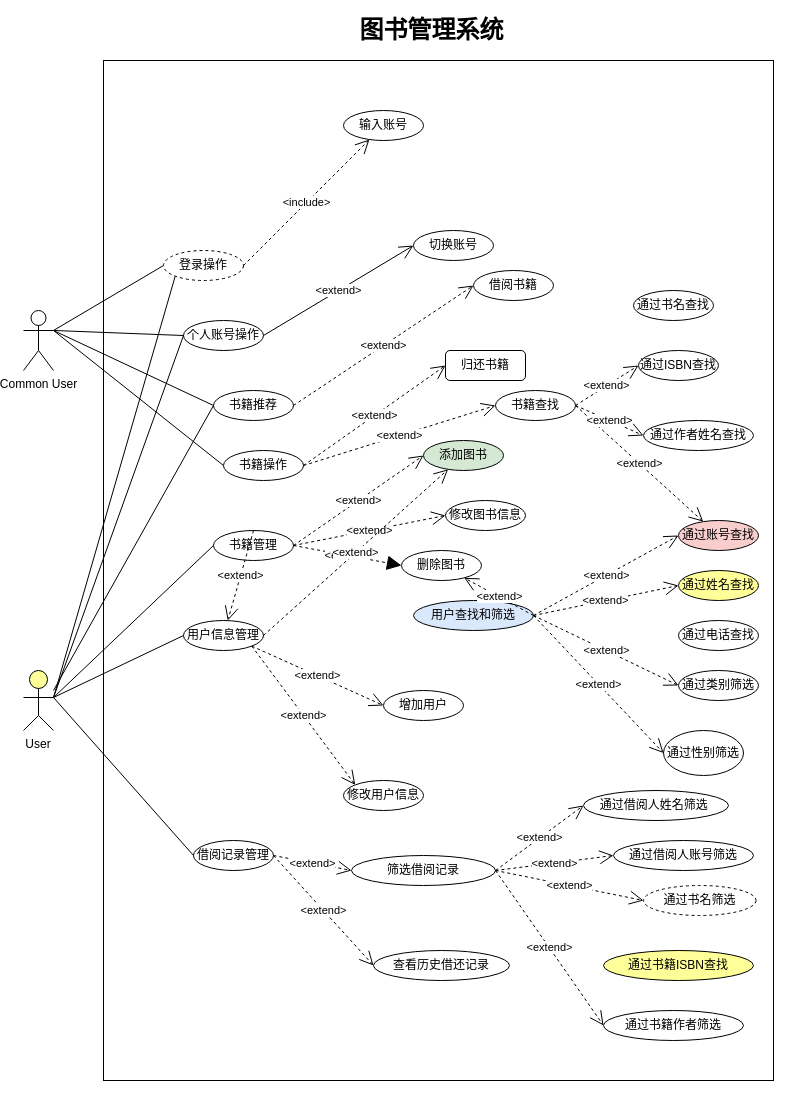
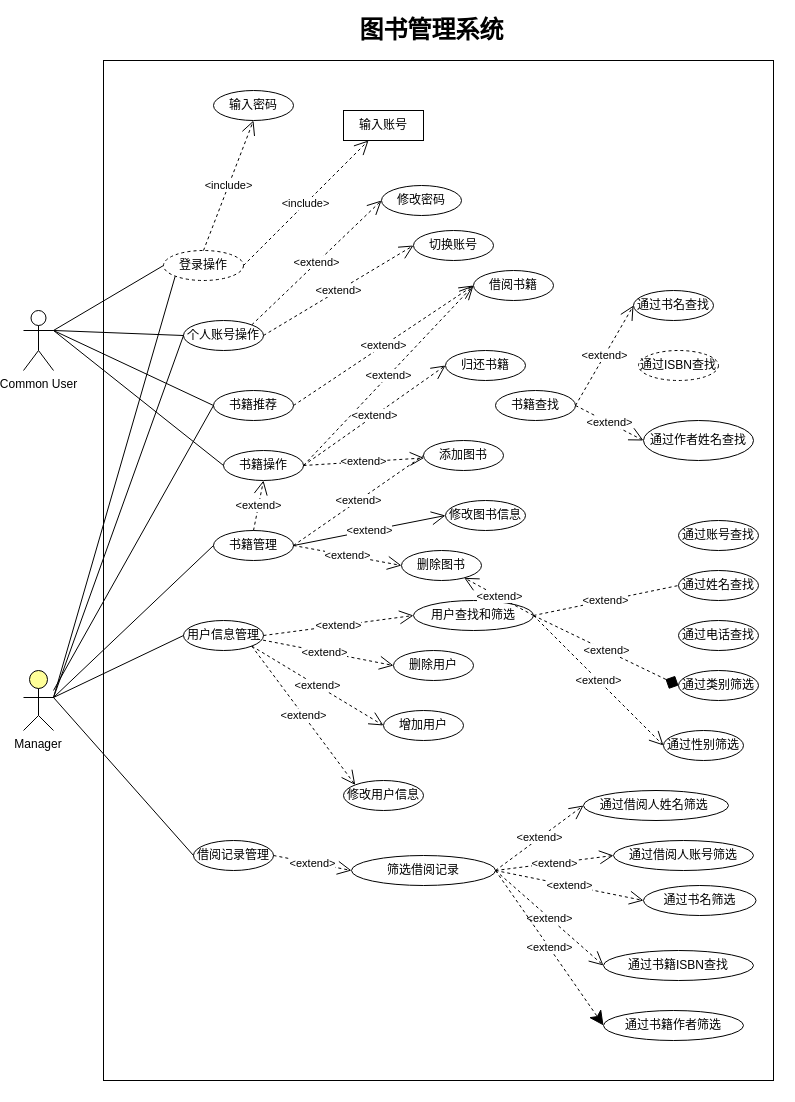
+ <mxCell id="5" value="输入密码" style="ellipse;whiteSpace=wrap;html=1;" parent="1" vertex="1"><mxGeometry x="210" y="90" width="80" height="30" as="geometry" /></mxCell>
- <mxCell id="6" value="输入账号" style="ellipse;whiteSpace=wrap;html=1;" parent="1" vertex="1"><mxGeometry x="340" y="110" width="80" height="30" as="geometry" /></mxCell>
+ <mxCell id="6" value="输入账号" style="whiteSpace=wrap;html=1;rounded=0;" parent="1" vertex="1"><mxGeometry x="340" y="110" width="80" height="30" as="geometry" /></mxCell>
+ <mxCell id="9" value="&amp;lt;include&amp;gt;" style="endArrow=open;endSize=12;dashed=1;html=1;entryX=0.5;entryY=1;entryDx=0;entryDy=0;exitX=0.5;exitY=0;exitDx=0;exitDy=0;" parent="1" source="4" target="5" edge="1"><mxGeometry width="160" relative="1" as="geometry"><mxPoint x="196.824" y="303.873" as="sourcePoint" /><mxPoint x="263.139" y="276.115" as="targetPoint" /></mxGeometry></mxCell>
+ <mxCell id="12" value="修改密码" style="ellipse;whiteSpace=wrap;html=1;" parent="1" vertex="1"><mxGeometry x="378" y="185" width="80" height="30" as="geometry" /></mxCell>
+ <mxCell id="14" value="&amp;lt;extend&amp;gt;" style="endArrow=open;endSize=12;dashed=1;html=1;exitX=1;exitY=0;exitDx=0;exitDy=0;entryX=0;entryY=0.5;entryDx=0;entryDy=0;" parent="1" source="11" target="12" edge="1"><mxGeometry width="160" relative="1" as="geometry"><mxPoint x="270" y="400" as="sourcePoint" /><mxPoint x="356.527" y="309.123" as="targetPoint" /></mxGeometry></mxCell>
- <mxCell id="15" value="&amp;lt;extend&amp;gt;" style="endArrow=open;endSize=12;dashed=0;html=1;exitX=1;exitY=0.5;exitDx=0;exitDy=0;entryX=0;entryY=0.5;entryDx=0;entryDy=0;" parent="1" source="11" target="13" edge="1"><mxGeometry width="160" relative="1" as="geometry"><mxPoint x="230" y="355" as="sourcePoint" /><mxPoint x="316.527" y="264.123" as="targetPoint" /></mxGeometry></mxCell>
+ <mxCell id="15" value="&amp;lt;extend&amp;gt;" style="endArrow=open;endSize=12;dashed=1;html=1;exitX=1;exitY=0.5;exitDx=0;exitDy=0;entryX=0;entryY=0.5;entryDx=0;entryDy=0;" parent="1" source="11" target="13" edge="1"><mxGeometry width="160" relative="1" as="geometry"><mxPoint x="230" y="355" as="sourcePoint" /><mxPoint x="316.527" y="264.123" as="targetPoint" /></mxGeometry></mxCell>
- <mxCell id="23" value="归还书籍" style="whiteSpace=wrap;html=1;rounded=1;" parent="1" vertex="1"><mxGeometry x="442" y="350" width="80" height="30" as="geometry" /></mxCell>
+ <mxCell id="23" value="归还书籍" style="ellipse;whiteSpace=wrap;html=1;" parent="1" vertex="1"><mxGeometry x="442" y="350" width="80" height="30" as="geometry" /></mxCell>
- <mxCell id="30" value="通过ISBN查找" style="ellipse;whiteSpace=wrap;html=1;" parent="1" vertex="1"><mxGeometry x="635" y="350" width="80" height="30" as="geometry" /></mxCell>
+ <mxCell id="30" value="通过ISBN查找" style="ellipse;whiteSpace=wrap;html=1;dashed=1;" parent="1" vertex="1"><mxGeometry x="635" y="350" width="80" height="30" as="geometry" /></mxCell>
+ <mxCell id="25" value="&amp;lt;extend&amp;gt;" style="endArrow=open;endSize=12;dashed=1;html=1;exitX=1;exitY=0.5;exitDx=0;exitDy=0;entryX=0;entryY=0.5;entryDx=0;entryDy=0;" parent="1" source="18" target="24" edge="1"><mxGeometry width="160" relative="1" as="geometry"><mxPoint x="274" y="405" as="sourcePoint" /><mxPoint x="384" y="315" as="targetPoint" /></mxGeometry></mxCell>
- <mxCell id="33" value="&amp;lt;extend&amp;gt;" style="endArrow=open;endSize=12;dashed=1;html=1;exitX=1;exitY=0.5;exitDx=0;exitDy=0;entryX=0;entryY=0.5;entryDx=0;entryDy=0;" parent="1" source="22" target="30" edge="1"><mxGeometry width="160" relative="1" as="geometry"><mxPoint x="460" y="455" as="sourcePoint" /><mxPoint x="525" y="415" as="targetPoint" /></mxGeometry></mxCell>
- <mxCell id="26" value="&amp;lt;extend&amp;gt;" style="endArrow=open;endSize=12;dashed=1;html=1;exitX=1;exitY=0.5;exitDx=0;exitDy=0;entryX=0;entryY=0.5;entryDx=0;entryDy=0;" parent="1" source="18" target="22" edge="1"><mxGeometry width="160" relative="1" as="geometry"><mxPoint x="230" y="480" as="sourcePoint" /><mxPoint x="330" y="400" as="targetPoint" /></mxGeometry></mxCell>
+ <mxCell id="26" value="&amp;lt;extend&amp;gt;" style="endArrow=open;endSize=12;dashed=1;html=1;exitX=1;exitY=0.5;exitDx=0;exitDy=0;" parent="1" source="18" target="38" edge="1"><mxGeometry width="160" relative="1" as="geometry"><mxPoint x="230" y="480" as="sourcePoint" /><mxPoint x="330" y="400" as="targetPoint" /></mxGeometry></mxCell>
- <mxCell id="31" value="通过作者姓名查找" style="ellipse;whiteSpace=wrap;html=1;" parent="1" vertex="1"><mxGeometry x="640" y="420" width="110" height="30" as="geometry" /></mxCell>
+ <mxCell id="31" value="通过作者姓名查找" style="ellipse;whiteSpace=wrap;html=1;" parent="1" vertex="1"><mxGeometry x="640" y="420" width="110" height="40" as="geometry" /></mxCell>
- <mxCell id="38" value="添加图书" style="ellipse;whiteSpace=wrap;html=1;fillColor=#d5e8d4;" parent="1" vertex="1"><mxGeometry x="420" y="440" width="80" height="30" as="geometry" /></mxCell>
+ <mxCell id="38" value="添加图书" style="ellipse;whiteSpace=wrap;html=1;" parent="1" vertex="1"><mxGeometry x="420" y="440" width="80" height="30" as="geometry" /></mxCell>
- <mxCell id="42" value="&amp;lt;extend&amp;gt;" style="endArrow=open;endSize=12;dashed=1;html=1;exitX=1;exitY=0.5;exitDx=0;exitDy=0;entryX=0;entryY=0.5;entryDx=0;entryDy=0;" parent="1" source="21" target="38" edge="1"><mxGeometry width="160" relative="1" as="geometry"><mxPoint x="270" y="435" as="sourcePoint" /><mxPoint x="300" y="490" as="targetPoint" /></mxGeometry></mxCell>
+ <mxCell id="42" value="&amp;lt;extend&amp;gt;" style="endArrow=none;endSize=12;dashed=1;html=1;exitX=1;exitY=0.5;exitDx=0;exitDy=0;entryX=0;entryY=0.5;entryDx=0;entryDy=0;" parent="1" source="21" target="38" edge="1"><mxGeometry width="160" relative="1" as="geometry"><mxPoint x="270" y="435" as="sourcePoint" /><mxPoint x="300" y="490" as="targetPoint" /></mxGeometry></mxCell>
- <mxCell id="32" value="&amp;lt;extend&amp;gt;" style="endArrow=open;endSize=12;dashed=1;html=1;exitX=1;exitY=0.5;exitDx=0;exitDy=0;" parent="1" source="22" target="55" edge="1"><mxGeometry width="160" relative="1" as="geometry"><mxPoint x="450" y="460" as="sourcePoint" /><mxPoint x="570" y="490" as="targetPoint" /></mxGeometry></mxCell>
+ <mxCell id="32" value="&amp;lt;extend&amp;gt;" style="endArrow=open;endSize=12;dashed=1;html=1;exitX=1;exitY=0.5;exitDx=0;exitDy=0;entryX=0;entryY=0.5;entryDx=0;entryDy=0;" parent="1" source="22" target="29" edge="1"><mxGeometry width="160" relative="1" as="geometry"><mxPoint x="450" y="460" as="sourcePoint" /><mxPoint x="570" y="490" as="targetPoint" /></mxGeometry></mxCell>
- <mxCell id="43" value="&amp;lt;extend&amp;gt;" style="endArrow=open;endSize=12;dashed=1;html=1;exitX=1;exitY=0.5;exitDx=0;exitDy=0;entryX=0;entryY=0.5;entryDx=0;entryDy=0;" parent="1" source="21" target="39" edge="1"><mxGeometry width="160" relative="1" as="geometry"><mxPoint x="260" y="555" as="sourcePoint" /><mxPoint x="380" y="510" as="targetPoint" /></mxGeometry></mxCell>
+ <mxCell id="43" value="&amp;lt;extend&amp;gt;" style="endArrow=open;endSize=12;dashed=0;html=1;exitX=1;exitY=0.5;exitDx=0;exitDy=0;entryX=0;entryY=0.5;entryDx=0;entryDy=0;" parent="1" source="21" target="39" edge="1"><mxGeometry width="160" relative="1" as="geometry"><mxPoint x="260" y="555" as="sourcePoint" /><mxPoint x="380" y="510" as="targetPoint" /></mxGeometry></mxCell>
- <mxCell id="55" value="通过账号查找" style="ellipse;whiteSpace=wrap;html=1;fillColor=#f8cecc;" parent="1" vertex="1"><mxGeometry x="675" y="520" width="80" height="30" as="geometry" /></mxCell>
+ <mxCell id="55" value="通过账号查找" style="ellipse;whiteSpace=wrap;html=1;" parent="1" vertex="1"><mxGeometry x="675" y="520" width="80" height="30" as="geometry" /></mxCell>
- <mxCell id="44" value="&amp;lt;extend&amp;gt;" style="endArrow=block;endSize=12;dashed=1;html=1;exitX=1;exitY=0.5;exitDx=0;exitDy=0;entryX=0;entryY=0.5;entryDx=0;entryDy=0;" parent="1" source="21" target="40" edge="1"><mxGeometry width="160" relative="1" as="geometry"><mxPoint x="270" y="565" as="sourcePoint" /><mxPoint x="390" y="520" as="targetPoint" /></mxGeometry></mxCell>
+ <mxCell id="44" value="&amp;lt;extend&amp;gt;" style="endArrow=open;endSize=12;dashed=1;html=1;exitX=1;exitY=0.5;exitDx=0;exitDy=0;entryX=0;entryY=0.5;entryDx=0;entryDy=0;" parent="1" source="21" target="40" edge="1"><mxGeometry width="160" relative="1" as="geometry"><mxPoint x="270" y="565" as="sourcePoint" /><mxPoint x="390" y="520" as="targetPoint" /></mxGeometry></mxCell>
- <mxCell id="41" value="&amp;lt;extend&amp;gt;" style="endArrow=open;endSize=12;dashed=1;html=1;exitX=0.5;exitY=0;exitDx=0;exitDy=0;" parent="1" source="21" target="17" edge="1"><mxGeometry width="160" relative="1" as="geometry"><mxPoint x="260" y="425" as="sourcePoint" /><mxPoint x="380" y="455" as="targetPoint" /></mxGeometry></mxCell>
+ <mxCell id="41" value="&amp;lt;extend&amp;gt;" style="endArrow=open;endSize=12;dashed=1;html=1;exitX=0.5;exitY=0;exitDx=0;exitDy=0;entryX=0.5;entryY=1;entryDx=0;entryDy=0;" parent="1" source="21" target="18" edge="1"><mxGeometry width="160" relative="1" as="geometry"><mxPoint x="260" y="425" as="sourcePoint" /><mxPoint x="380" y="455" as="targetPoint" /></mxGeometry></mxCell>
- <mxCell id="56" value="&amp;lt;extend&amp;gt;" style="endArrow=open;endSize=12;dashed=1;html=1;exitX=1;exitY=0.5;exitDx=0;exitDy=0;entryX=0;entryY=0.5;entryDx=0;entryDy=0;" parent="1" source="45" target="55" edge="1"><mxGeometry width="160" relative="1" as="geometry"><mxPoint x="530" y="615" as="sourcePoint" /><mxPoint x="650" y="660" as="targetPoint" /></mxGeometry></mxCell>
- <mxCell id="50" value="&amp;lt;extend&amp;gt;" style="endArrow=open;endSize=12;dashed=1;html=1;exitX=1;exitY=0.5;exitDx=0;exitDy=0;" parent="1" source="17" target="38" edge="1"><mxGeometry width="160" relative="1" as="geometry"><mxPoint x="260" y="555" as="sourcePoint" /><mxPoint x="380" y="595" as="targetPoint" /></mxGeometry></mxCell>
+ <mxCell id="50" value="&amp;lt;extend&amp;gt;" style="endArrow=open;endSize=12;dashed=1;html=1;exitX=1;exitY=0.5;exitDx=0;exitDy=0;entryX=0;entryY=0.5;entryDx=0;entryDy=0;" parent="1" source="17" target="45" edge="1"><mxGeometry width="160" relative="1" as="geometry"><mxPoint x="260" y="555" as="sourcePoint" /><mxPoint x="380" y="595" as="targetPoint" /></mxGeometry></mxCell>
- <mxCell id="57" value="通过姓名查找" style="ellipse;whiteSpace=wrap;html=1;fillColor=#ffff99;" parent="1" vertex="1"><mxGeometry x="675" y="570" width="80" height="30" as="geometry" /></mxCell>
+ <mxCell id="57" value="通过姓名查找" style="ellipse;whiteSpace=wrap;html=1;" parent="1" vertex="1"><mxGeometry x="675" y="570" width="80" height="30" as="geometry" /></mxCell>
- <mxCell id="58" value="&amp;lt;extend&amp;gt;" style="endArrow=open;endSize=12;dashed=1;html=1;exitX=1;exitY=0.5;exitDx=0;exitDy=0;entryX=0;entryY=0.5;entryDx=0;entryDy=0;" parent="1" source="45" target="57" edge="1"><mxGeometry width="160" relative="1" as="geometry"><mxPoint x="530" y="650" as="sourcePoint" /><mxPoint x="650" y="695" as="targetPoint" /></mxGeometry></mxCell>
+ <mxCell id="58" value="&amp;lt;extend&amp;gt;" style="endArrow=none;endSize=12;dashed=1;html=1;exitX=1;exitY=0.5;exitDx=0;exitDy=0;entryX=0;entryY=0.5;entryDx=0;entryDy=0;" parent="1" source="45" target="57" edge="1"><mxGeometry width="160" relative="1" as="geometry"><mxPoint x="530" y="650" as="sourcePoint" /><mxPoint x="650" y="695" as="targetPoint" /></mxGeometry></mxCell>
- <mxCell id="45" value="用户查找和筛选" style="ellipse;whiteSpace=wrap;html=1;fillColor=#dae8fc;" parent="1" vertex="1"><mxGeometry x="410" y="600" width="120" height="30" as="geometry" /></mxCell>
+ <mxCell id="45" value="用户查找和筛选" style="ellipse;whiteSpace=wrap;html=1;" parent="1" vertex="1"><mxGeometry x="410" y="600" width="120" height="30" as="geometry" /></mxCell>
+ <mxCell id="51" value="&amp;lt;extend&amp;gt;" style="endArrow=open;endSize=12;dashed=1;html=1;exitX=0.921;exitY=0.617;exitDx=0;exitDy=0;entryX=0;entryY=0.5;entryDx=0;entryDy=0;exitPerimeter=0;" parent="1" source="17" target="46" edge="1"><mxGeometry width="160" relative="1" as="geometry"><mxPoint x="260" y="675" as="sourcePoint" /><mxPoint x="321.716" y="645.607" as="targetPoint" /></mxGeometry></mxCell>
+ <mxCell id="46" value="删除用户" style="ellipse;whiteSpace=wrap;html=1;" parent="1" vertex="1"><mxGeometry x="390" y="650" width="80" height="30" as="geometry" /></mxCell>
- <mxCell id="60" value="&amp;lt;extend&amp;gt;" style="endArrow=open;endSize=12;dashed=1;html=1;exitX=1;exitY=0.5;exitDx=0;exitDy=0;entryX=0;entryY=0.5;entryDx=0;entryDy=0;" parent="1" source="45" target="59" edge="1"><mxGeometry width="160" relative="1" as="geometry"><mxPoint x="540" y="700" as="sourcePoint" /><mxPoint x="660" y="745" as="targetPoint" /></mxGeometry></mxCell>
+ <mxCell id="60" value="&amp;lt;extend&amp;gt;" style="endArrow=diamond;endSize=12;dashed=1;html=1;exitX=1;exitY=0.5;exitDx=0;exitDy=0;entryX=0;entryY=0.5;entryDx=0;entryDy=0;" parent="1" source="45" target="59" edge="1"><mxGeometry width="160" relative="1" as="geometry"><mxPoint x="540" y="700" as="sourcePoint" /><mxPoint x="660" y="745" as="targetPoint" /></mxGeometry></mxCell>
- <mxCell id="47" value="增加用户" style="ellipse;whiteSpace=wrap;html=1;" parent="1" vertex="1"><mxGeometry x="380" y="690" width="80" height="30" as="geometry" /></mxCell>
+ <mxCell id="47" value="增加用户" style="ellipse;whiteSpace=wrap;html=1;" parent="1" vertex="1"><mxGeometry x="380" y="710" width="80" height="30" as="geometry" /></mxCell>
- <mxCell id="2" value="User" style="html=1;outlineConnect=0;whiteSpace=wrap;fillColor=#ffff99;verticalLabelPosition=bottom;verticalAlign=top;align=center;shape=mxgraph.archimate3.actor;" parent="1" vertex="1"><mxGeometry x="20" y="670" width="30" height="60" as="geometry" /></mxCell>
+ <mxCell id="2" value="Manager" style="html=1;outlineConnect=0;whiteSpace=wrap;fillColor=#ffff99;verticalLabelPosition=bottom;verticalAlign=top;align=center;shape=mxgraph.archimate3.actor;" parent="1" vertex="1"><mxGeometry x="20" y="670" width="30" height="60" as="geometry" /></mxCell>
- <mxCell id="63" value="通过性别筛选" style="ellipse;whiteSpace=wrap;html=1;" parent="1" vertex="1"><mxGeometry x="660" y="730" width="80" height="45" as="geometry" /></mxCell>
+ <mxCell id="63" value="通过性别筛选" style="ellipse;whiteSpace=wrap;html=1;" parent="1" vertex="1"><mxGeometry x="660" y="730" width="80" height="30" as="geometry" /></mxCell>
- <mxCell id="72" value="通过书名筛选" style="ellipse;whiteSpace=wrap;html=1;dashed=1;" parent="1" vertex="1"><mxGeometry x="640" y="885" width="112.5" height="30" as="geometry" /></mxCell>
+ <mxCell id="72" value="通过书名筛选" style="ellipse;whiteSpace=wrap;html=1;" parent="1" vertex="1"><mxGeometry x="640" y="885" width="112.5" height="30" as="geometry" /></mxCell>
- <mxCell id="54" value="&amp;lt;extend&amp;gt;" style="endArrow=open;endSize=12;dashed=1;html=1;exitX=1;exitY=0.5;exitDx=0;exitDy=0;entryX=0;entryY=0.5;entryDx=0;entryDy=0;" parent="1" source="16" target="49" edge="1"><mxGeometry width="160" relative="1" as="geometry"><mxPoint x="249.998" y="799" as="sourcePoint" /><mxPoint x="365.742" y="897.44" as="targetPoint" /></mxGeometry></mxCell>
+ <mxCell id="73" value="&amp;lt;extend&amp;gt;" style="endArrow=open;endSize=12;dashed=1;html=1;exitX=1;exitY=0.5;exitDx=0;exitDy=0;entryX=0;entryY=0.5;entryDx=0;entryDy=0;" parent="1" source="66" target="74" edge="1"><mxGeometry width="160" relative="1" as="geometry"><mxPoint x="527.5" y="1005" as="sourcePoint" /><mxPoint x="647.5" y="1050" as="targetPoint" /></mxGeometry></mxCell>
- <mxCell id="49" value="查看历史借还记录" style="ellipse;whiteSpace=wrap;html=1;" parent="1" vertex="1"><mxGeometry x="370" y="950" width="136" height="30" as="geometry" /></mxCell>
- <mxCell id="74" value="通过书籍ISBN查找" style="ellipse;whiteSpace=wrap;html=1;fillColor=#ffff99;" parent="1" vertex="1"><mxGeometry x="600" y="950" width="150" height="30" as="geometry" /></mxCell>
+ <mxCell id="74" value="通过书籍ISBN查找" style="ellipse;whiteSpace=wrap;html=1;" parent="1" vertex="1"><mxGeometry x="600" y="950" width="150" height="30" as="geometry" /></mxCell>
- <mxCell id="75" value="&amp;lt;extend&amp;gt;" style="endArrow=open;endSize=12;dashed=1;html=1;exitX=1;exitY=0.5;exitDx=0;exitDy=0;entryX=0;entryY=0.5;entryDx=0;entryDy=0;" parent="1" source="66" target="76" edge="1"><mxGeometry width="160" relative="1" as="geometry"><mxPoint x="522" y="1025" as="sourcePoint" /><mxPoint x="642" y="1070" as="targetPoint" /></mxGeometry></mxCell>
+ <mxCell id="75" value="&amp;lt;extend&amp;gt;" style="endArrow=classic;endSize=12;dashed=1;html=1;exitX=1;exitY=0.5;exitDx=0;exitDy=0;entryX=0;entryY=0.5;entryDx=0;entryDy=0;" parent="1" source="66" target="76" edge="1"><mxGeometry width="160" relative="1" as="geometry"><mxPoint x="522" y="1025" as="sourcePoint" /><mxPoint x="642" y="1070" as="targetPoint" /></mxGeometry></mxCell>
